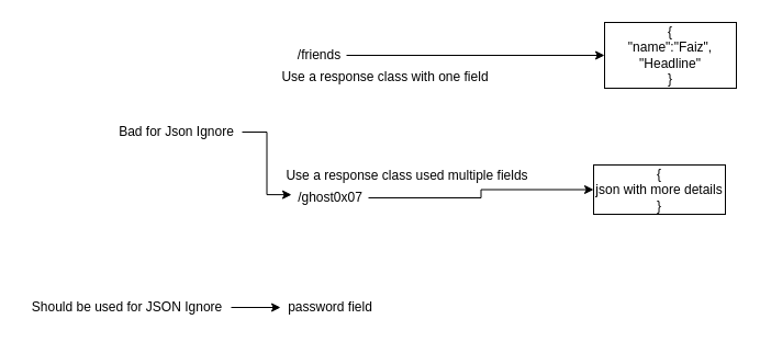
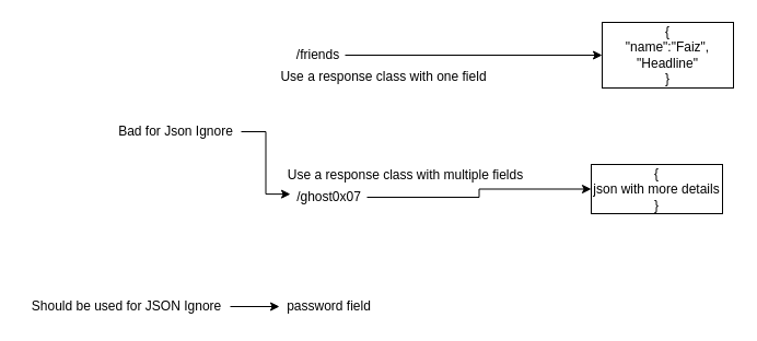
- <mxCell id="14" value="Use a response class used multiple fields" style="text;html=1;align=center;verticalAlign=middle;resizable=0;points=[];autosize=1;" parent="1" vertex="1"><mxGeometry x="255" y="150" width="230" height="20" as="geometry" /></mxCell>
+ <mxCell id="14" value="Use a response class with multiple fields" style="text;html=1;align=center;verticalAlign=middle;resizable=0;points=[];autosize=1;" parent="1" vertex="1"><mxGeometry x="255" y="150" width="230" height="20" as="geometry" /></mxCell>
